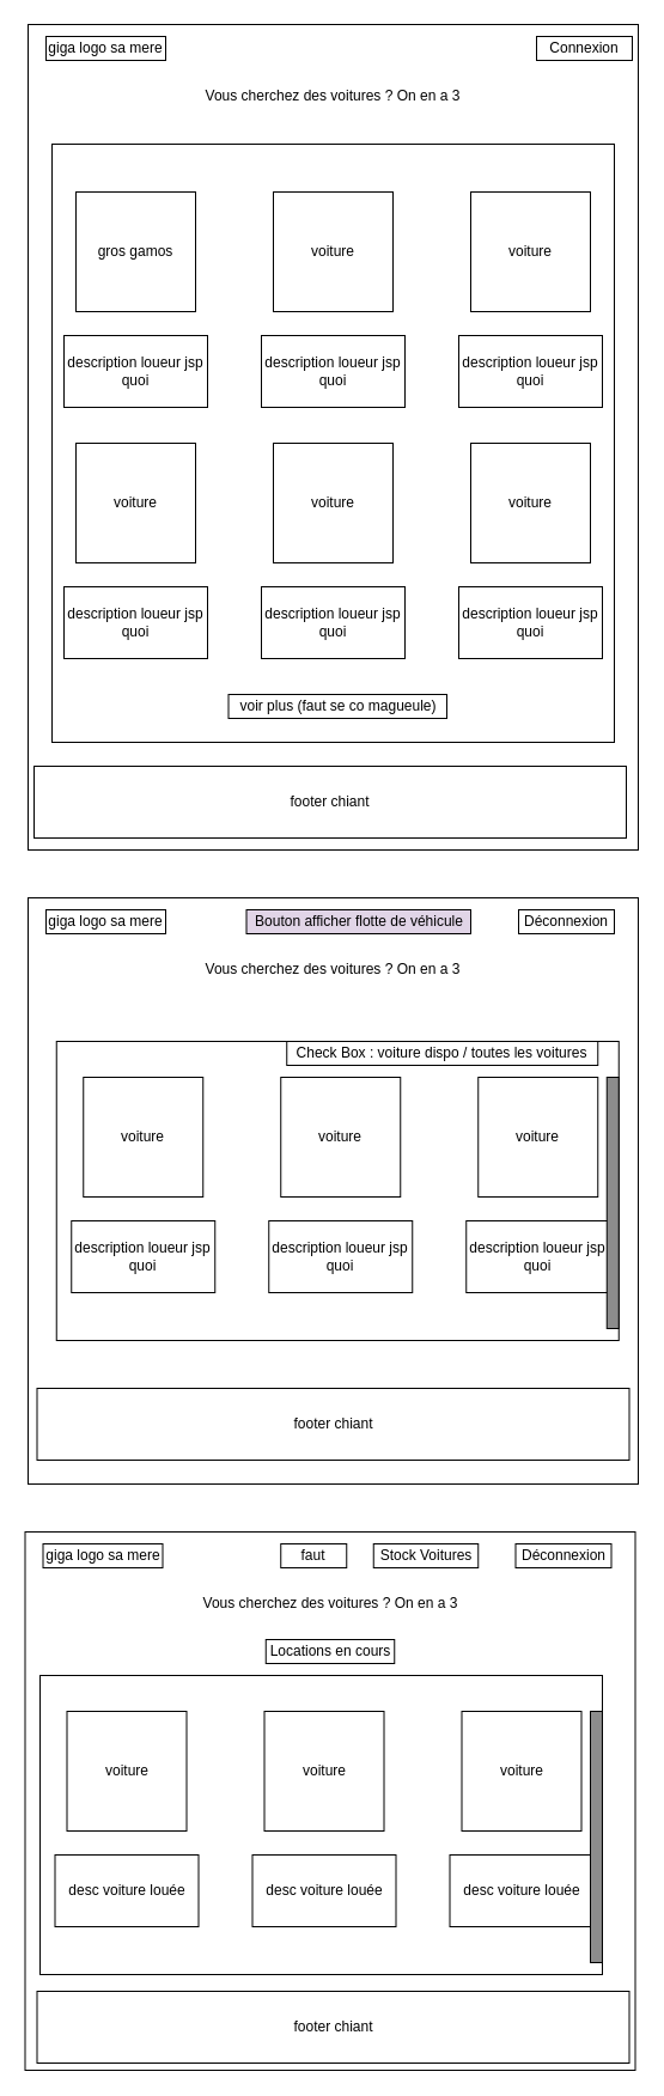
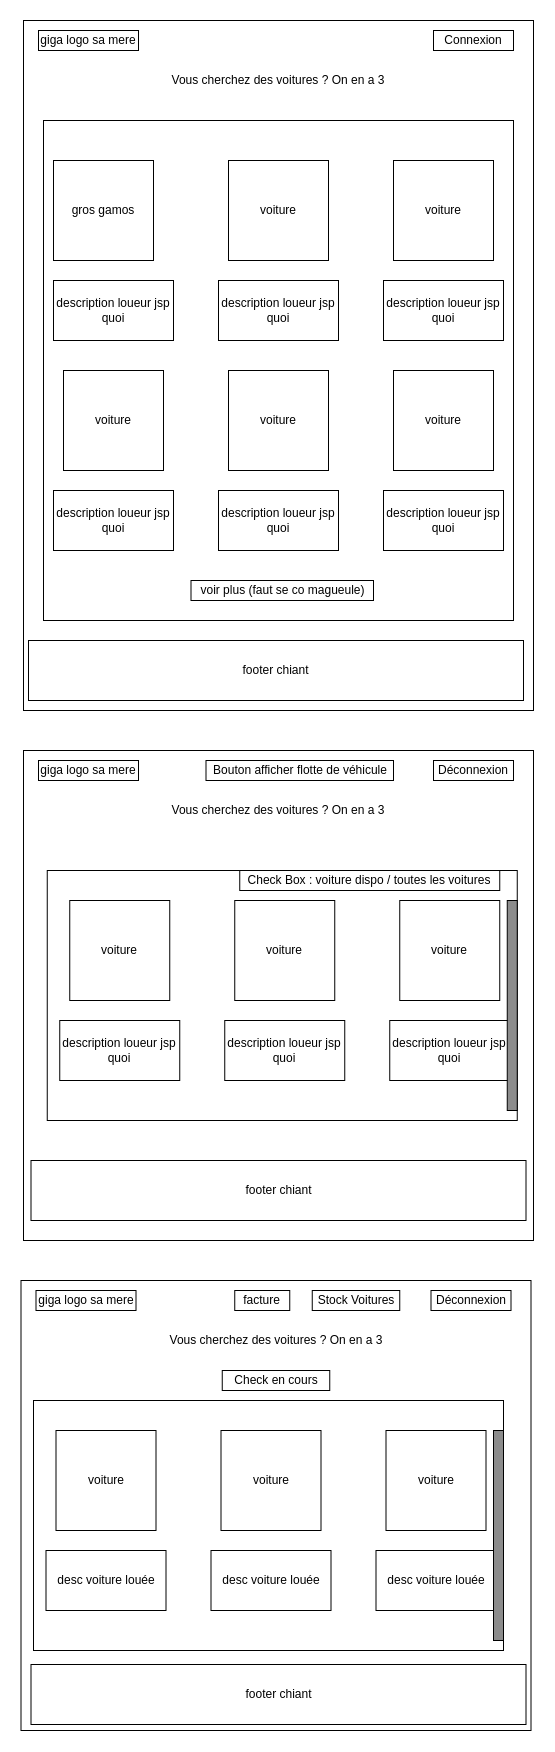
- <mxCell id="6" value="Connexion" style="rounded=0;whiteSpace=wrap;html=1;" vertex="1" parent="1"><mxGeometry x="448" y="30" width="80" height="20" as="geometry" /></mxCell>
+ <mxCell id="6" value="Connexion" style="rounded=0;whiteSpace=wrap;html=1;" vertex="1" parent="1"><mxGeometry x="433" y="30" width="80" height="20" as="geometry" /></mxCell>
- <mxCell id="8" value="gros gamos" style="whiteSpace=wrap;html=1;aspect=fixed;fontColor=#000000;strokeColor=#000000;" vertex="1" parent="1"><mxGeometry x="63" y="160" width="100" height="100" as="geometry" /></mxCell>
+ <mxCell id="8" value="gros gamos" style="whiteSpace=wrap;html=1;aspect=fixed;fontColor=#000000;strokeColor=#000000;" vertex="1" parent="1"><mxGeometry x="53" y="160" width="100" height="100" as="geometry" /></mxCell>
- <mxCell id="34" value="Bouton afficher flotte de véhicule" style="rounded=0;whiteSpace=wrap;html=1;fontColor=#000000;strokeColor=#000000;fillColor=#e1d5e7;" vertex="1" parent="1"><mxGeometry x="205.5" y="760" width="187.5" height="20" as="geometry" /></mxCell>
+ <mxCell id="34" value="Bouton afficher flotte de véhicule" style="rounded=0;whiteSpace=wrap;html=1;fontColor=#000000;strokeColor=#000000;fillColor=#FFFFFF;" vertex="1" parent="1"><mxGeometry x="205.5" y="760" width="187.5" height="20" as="geometry" /></mxCell>
- <mxCell id="44" value="faut" style="rounded=0;whiteSpace=wrap;html=1;fontColor=#000000;strokeColor=#000000;fillColor=#FFFFFF;" vertex="1" parent="1"><mxGeometry x="234.25" y="1290" width="55" height="20" as="geometry" /></mxCell>
+ <mxCell id="44" value="facture" style="rounded=0;whiteSpace=wrap;html=1;fontColor=#000000;strokeColor=#000000;fillColor=#FFFFFF;" vertex="1" parent="1"><mxGeometry x="234.25" y="1290" width="55" height="20" as="geometry" /></mxCell>
- <mxCell id="43" value="Locations en cours" style="rounded=0;whiteSpace=wrap;html=1;fontColor=#000000;strokeColor=#000000;fillColor=#FFFFFF;" vertex="1" parent="1"><mxGeometry x="221.75" y="1370" width="107.5" height="20" as="geometry" /></mxCell>
+ <mxCell id="43" value="Check en cours" style="rounded=0;whiteSpace=wrap;html=1;fontColor=#000000;strokeColor=#000000;fillColor=#FFFFFF;" vertex="1" parent="1"><mxGeometry x="221.75" y="1370" width="107.5" height="20" as="geometry" /></mxCell>
